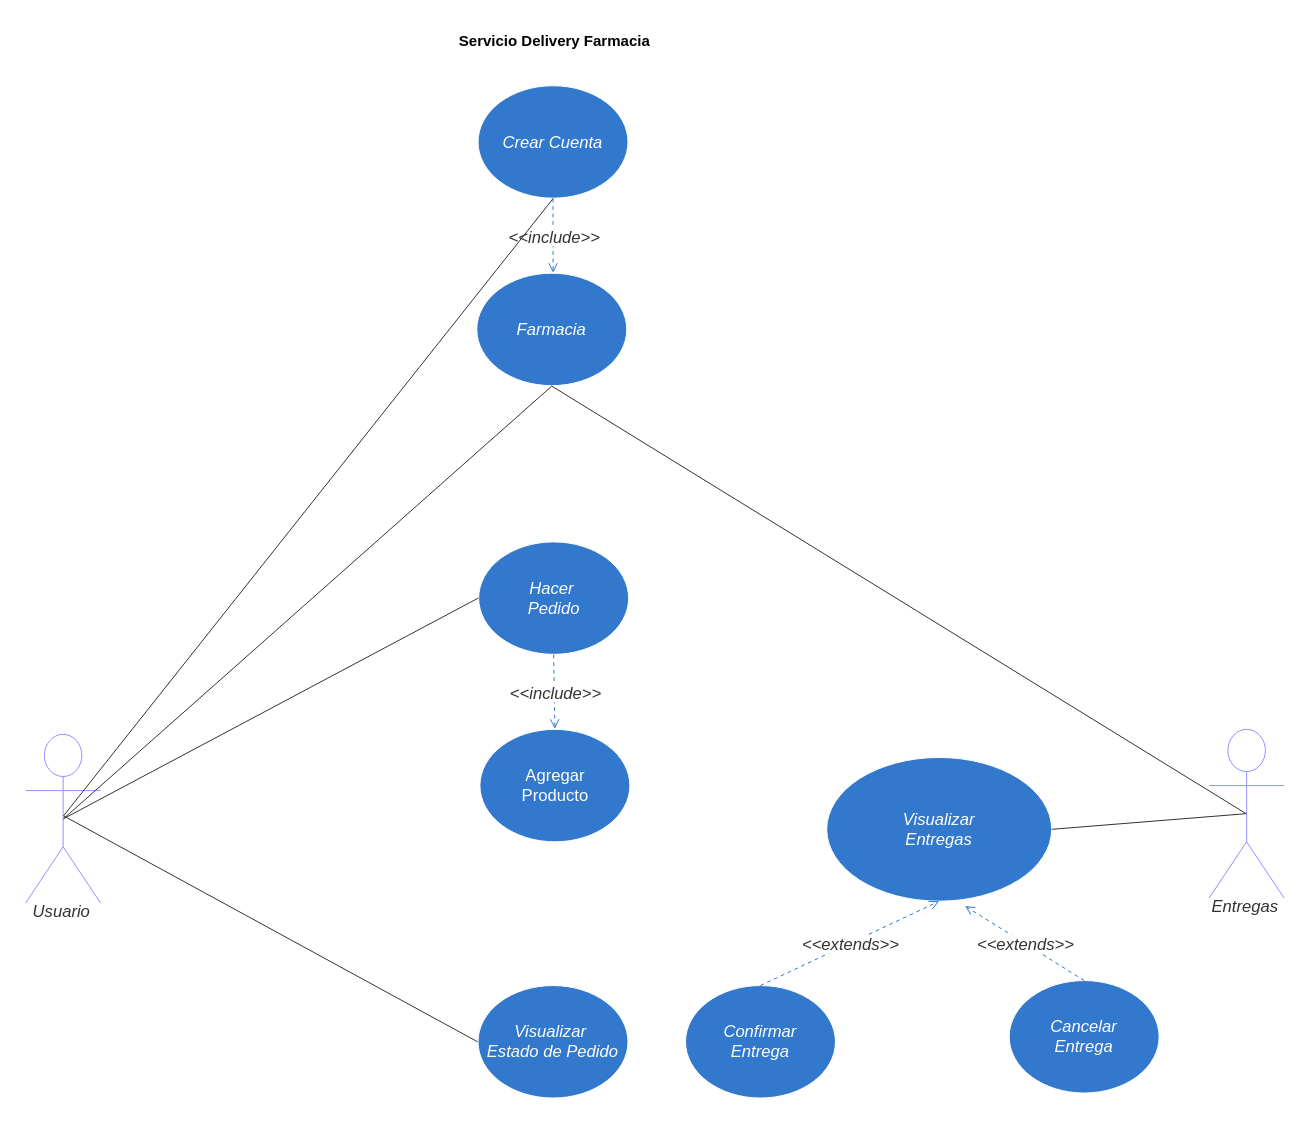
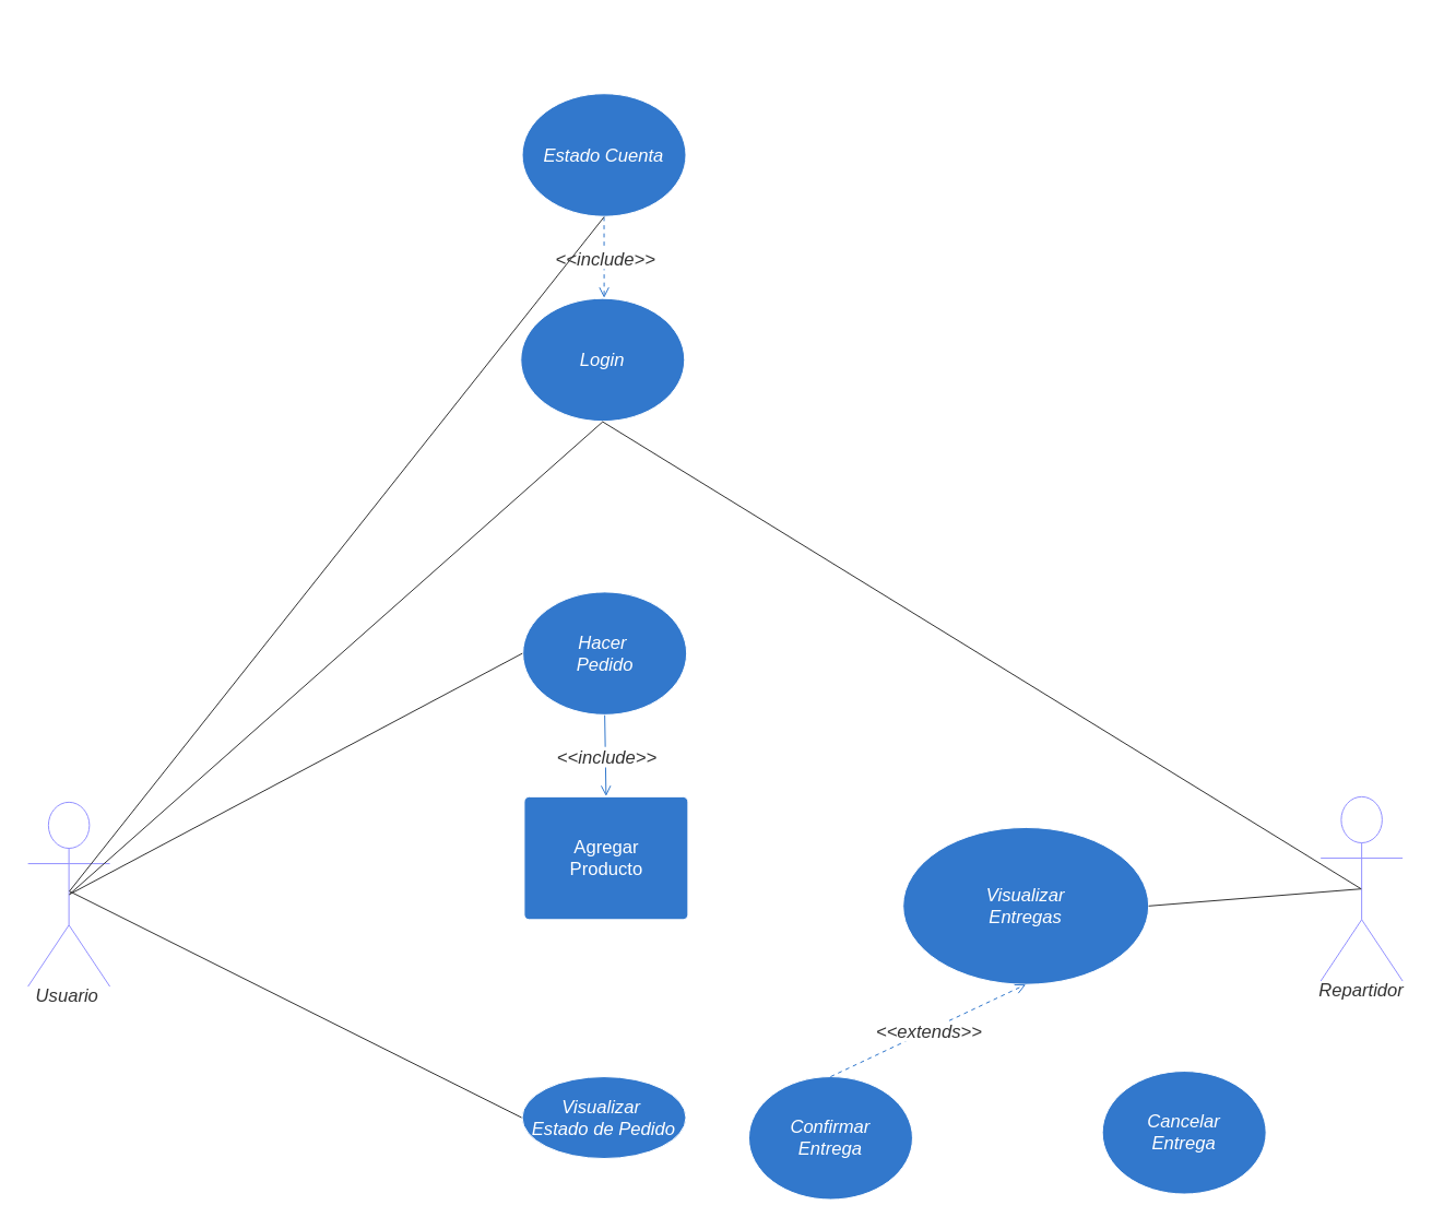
- <mxCell id="2" value="&lt;b&gt;Servicio Delivery Farmacia&lt;/b&gt;" style="text;html=1;align=center;verticalAlign=middle;resizable=0;points=[];autosize=1;strokeColor=none;fillColor=none;" vertex="1" parent="1"><mxGeometry x="357.5" y="20" width="171" height="26" as="geometry" /></mxCell>
- <mxCell id="11" value="Crear Cuenta" style="html=1;overflow=block;blockSpacing=1;whiteSpace=wrap;ellipse;fontSize=13.3;fontColor=#ffffff;fontStyle=2;align=center;spacing=0;verticalAlign=middle;strokeColor=#ffffff;strokeOpacity=100;fillOpacity=100;rounded=1;absoluteArcSize=1;arcSize=7.5;fillColor=#3278cc;strokeWidth=0.8;lucidId=gsNt5VU3W0Vm;" vertex="1" parent="1"><mxGeometry x="382" y="68" width="120" height="90" as="geometry" /></mxCell>
+ <mxCell id="11" value="Estado Cuenta" style="html=1;overflow=block;blockSpacing=1;whiteSpace=wrap;ellipse;fontSize=13.3;fontColor=#ffffff;fontStyle=2;align=center;spacing=0;verticalAlign=middle;strokeColor=#ffffff;strokeOpacity=100;fillOpacity=100;rounded=1;absoluteArcSize=1;arcSize=7.5;fillColor=#3278cc;strokeWidth=0.8;lucidId=gsNt5VU3W0Vm;" vertex="1" parent="1"><mxGeometry x="382" y="68" width="120" height="90" as="geometry" /></mxCell>
- <mxCell id="6" value="Farmacia" style="html=1;overflow=block;blockSpacing=1;whiteSpace=wrap;ellipse;fontSize=13.3;fontColor=#ffffff;fontStyle=2;align=center;spacing=0;verticalAlign=middle;strokeColor=#ffffff;strokeOpacity=100;fillOpacity=100;rounded=1;absoluteArcSize=1;arcSize=7.5;fillColor=#3278cc;strokeWidth=0.8;lucidId=aeLtWVaAtaNc;" vertex="1" parent="1"><mxGeometry x="381" y="218" width="120" height="90" as="geometry" /></mxCell>
+ <mxCell id="6" value="Login" style="html=1;overflow=block;blockSpacing=1;whiteSpace=wrap;ellipse;fontSize=13.3;fontColor=#ffffff;fontStyle=2;align=center;spacing=0;verticalAlign=middle;strokeColor=#ffffff;strokeOpacity=100;fillOpacity=100;rounded=1;absoluteArcSize=1;arcSize=7.5;fillColor=#3278cc;strokeWidth=0.8;lucidId=aeLtWVaAtaNc;" vertex="1" parent="1"><mxGeometry x="381" y="218" width="120" height="90" as="geometry" /></mxCell>
- <mxCell id="14" value="" style="html=1;jettySize=18;whiteSpace=wrap;fontSize=13;strokeColor=#3278cc;strokeOpacity=100;dashed=1;fixDash=1;strokeWidth=0.8;rounded=0;startArrow=none;endArrow=open;exitX=0.5;exitY=1.004;exitPerimeter=0;entryX=0.5;entryY=-0.004;entryPerimeter=0;lucidId=7z5t8ssp58V2;" edge="1" parent="1" source="7" target="8"><mxGeometry width="100" height="100" relative="1" as="geometry"><Array as="points" /></mxGeometry></mxCell>
+ <mxCell id="14" value="" style="html=1;jettySize=18;whiteSpace=wrap;fontSize=13;strokeColor=#3278cc;strokeOpacity=100;dashed=0;fixDash=1;strokeWidth=0.8;rounded=0;startArrow=none;endArrow=open;exitX=0.5;exitY=1.004;exitPerimeter=0;entryX=0.5;entryY=-0.004;entryPerimeter=0;lucidId=7z5t8ssp58V2;" edge="1" parent="1" source="7" target="8"><mxGeometry width="100" height="100" relative="1" as="geometry"><Array as="points" /></mxGeometry></mxCell>
- <mxCell id="8" value="Agregar&lt;div&gt;Producto&lt;/div&gt;" style="html=1;overflow=block;blockSpacing=1;whiteSpace=wrap;ellipse;fontSize=13.3;fontColor=#ffffff;align=center;spacing=0;verticalAlign=middle;strokeColor=#ffffff;strokeOpacity=100;fillOpacity=100;rounded=1;absoluteArcSize=1;arcSize=7.5;fillColor=#3278cc;strokeWidth=0.8;lucidId=aeLtQrBCPXcr;" vertex="1" parent="1"><mxGeometry x="383.5" y="583" width="120" height="90" as="geometry" /></mxCell>
+ <mxCell id="8" value="Agregar&lt;div&gt;Producto&lt;/div&gt;" style="html=1;overflow=block;blockSpacing=1;whiteSpace=wrap;fontSize=13.3;fontColor=#ffffff;align=center;spacing=0;verticalAlign=middle;strokeColor=#ffffff;strokeOpacity=100;fillOpacity=100;absoluteArcSize=1;arcSize=7.5;fillColor=#3278cc;strokeWidth=0.8;lucidId=aeLtQrBCPXcr;rounded=1;" vertex="1" parent="1"><mxGeometry x="383.5" y="583" width="120" height="90" as="geometry" /></mxCell>
- <mxCell id="18" value="Entregas" style="html=1;overflow=block;blockSpacing=1;shape=umlActor;labelPosition=center;verticalLabelPosition=bottom;verticalAlign=top;whiteSpace=nowrap;fontSize=13.3;fontColor=#333333;fontStyle=2;spacing=0;strokeColor=#9391ff;strokeOpacity=100;rounded=1;absoluteArcSize=1;arcSize=7.5;fillColor=#ffffff;strokeWidth=0.8;lucidId=aeLt9I4VuDRI;" vertex="1" parent="1"><mxGeometry x="967" y="583" width="60" height="135" as="geometry" /></mxCell>
+ <mxCell id="18" value="Repartidor" style="html=1;overflow=block;blockSpacing=1;shape=umlActor;labelPosition=center;verticalLabelPosition=bottom;verticalAlign=top;whiteSpace=nowrap;fontSize=13.3;fontColor=#333333;fontStyle=2;spacing=0;strokeColor=#9391ff;strokeOpacity=100;rounded=1;absoluteArcSize=1;arcSize=7.5;fillColor=#ffffff;strokeWidth=0.8;lucidId=aeLt9I4VuDRI;" vertex="1" parent="1"><mxGeometry x="967" y="583" width="60" height="135" as="geometry" /></mxCell>
- <mxCell id="25" value="" style="html=1;jettySize=18;whiteSpace=wrap;fontSize=13;strokeColor=#3278cc;strokeOpacity=100;dashed=1;fixDash=1;strokeWidth=0.8;rounded=0;startArrow=none;endArrow=open;exitX=0.5;exitY=0;entryX=0.615;entryY=1.034;lucidId=8sNtTQJCYY6.;entryDx=0;entryDy=0;exitDx=0;exitDy=0;entryPerimeter=0;" edge="1" parent="1" source="22" target="4"><mxGeometry width="100" height="100" relative="1" as="geometry"><Array as="points" /><mxPoint x="618" y="798" as="sourcePoint" /><mxPoint x="731" y="706" as="targetPoint" /></mxGeometry></mxCell>
- <mxCell id="26" value="&amp;lt;&amp;lt;extends&amp;gt;&amp;gt;" style="text;html=1;resizable=0;labelBackgroundColor=default;align=center;verticalAlign=middle;fontStyle=2;fontColor=#333333;fontSize=13.3;" vertex="1" parent="25"><mxGeometry relative="1" as="geometry" /></mxCell>
- <mxCell id="3" value="Visualizar&amp;nbsp;&lt;div&gt;Estado de Pedido&lt;/div&gt;" style="html=1;overflow=block;blockSpacing=1;whiteSpace=wrap;ellipse;fontSize=13.3;fontColor=#ffffff;fontStyle=2;align=center;spacing=0;verticalAlign=middle;strokeColor=#ffffff;strokeOpacity=100;fillOpacity=100;rounded=1;absoluteArcSize=1;arcSize=7.5;fillColor=#3278cc;strokeWidth=0.8;lucidId=Bc-tC5z.Gbx0;" vertex="1" parent="1"><mxGeometry x="382" y="788" width="120" height="90" as="geometry" /></mxCell>
+ <mxCell id="3" value="Visualizar&amp;nbsp;&lt;div&gt;Estado de Pedido&lt;/div&gt;" style="html=1;overflow=block;blockSpacing=1;whiteSpace=wrap;ellipse;fontSize=13.3;fontColor=#ffffff;fontStyle=2;align=center;spacing=0;verticalAlign=middle;strokeColor=#ffffff;strokeOpacity=100;fillOpacity=100;rounded=1;absoluteArcSize=1;arcSize=7.5;fillColor=#3278cc;strokeWidth=0.8;lucidId=Bc-tC5z.Gbx0;" vertex="1" parent="1"><mxGeometry x="382" y="788" width="120" height="60" as="geometry" /></mxCell>
